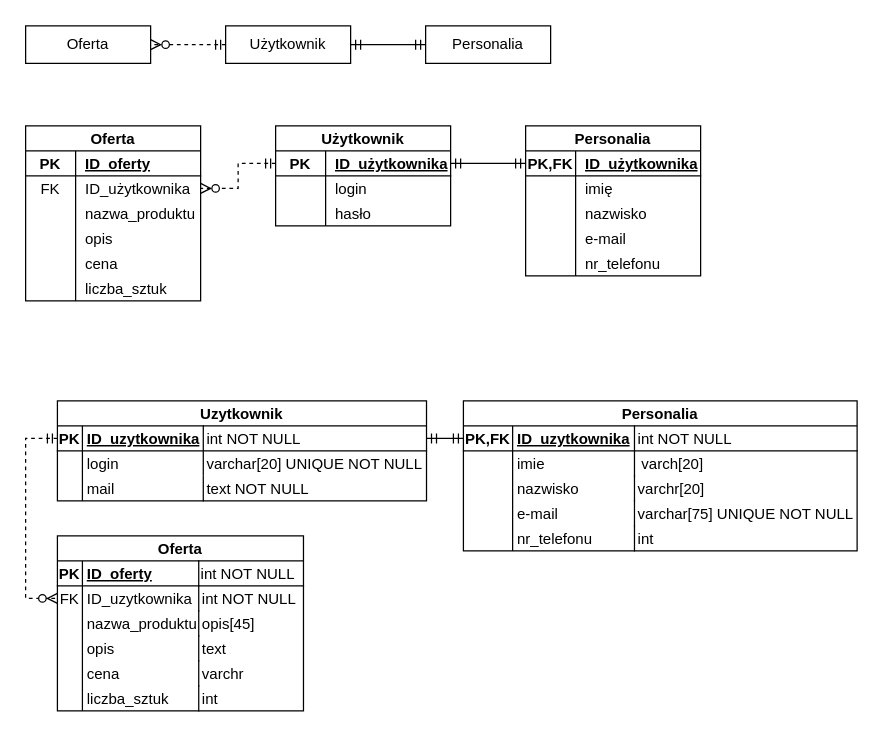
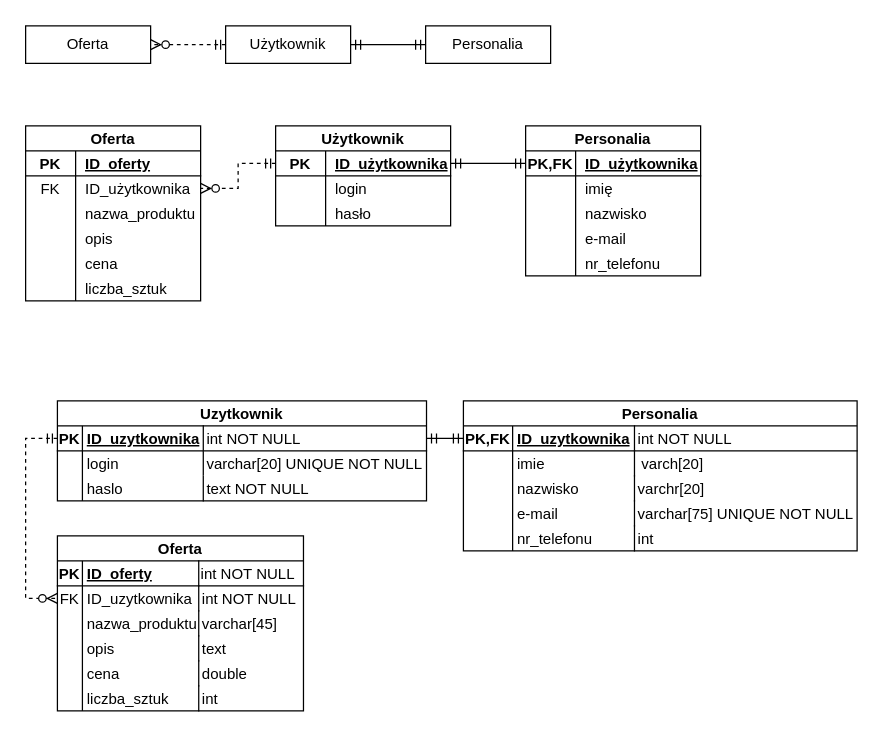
- <mxCell id="63" value="mail" style="shape=partialRectangle;connectable=0;fillColor=none;top=0;left=0;bottom=0;right=0;align=left;spacingLeft=2;overflow=hidden;" vertex="1" parent="61"><mxGeometry x="20" width="275.277" height="20" as="geometry"><mxRectangle width="275.277" height="20" as="alternateBounds" /></mxGeometry></mxCell>
+ <mxCell id="63" value="haslo" style="shape=partialRectangle;connectable=0;fillColor=none;top=0;left=0;bottom=0;right=0;align=left;spacingLeft=2;overflow=hidden;" vertex="1" parent="61"><mxGeometry x="20" width="275.277" height="20" as="geometry"><mxRectangle width="275.277" height="20" as="alternateBounds" /></mxGeometry></mxCell>
- <mxCell id="120" value="opis[45]" style="shape=partialRectangle;fillColor=none;align=left;verticalAlign=middle;strokeColor=none;spacingLeft=31;rotatable=0;points=[[0,0.5],[1,0.5]];portConstraint=eastwest;dropTarget=0;" vertex="1" parent="1"><mxGeometry x="128.49" y="488" width="90" height="20" as="geometry" /></mxCell>
+ <mxCell id="120" value="varchar[45]" style="shape=partialRectangle;fillColor=none;align=left;verticalAlign=middle;strokeColor=none;spacingLeft=31;rotatable=0;points=[[0,0.5],[1,0.5]];portConstraint=eastwest;dropTarget=0;" vertex="1" parent="1"><mxGeometry x="128.49" y="488" width="90" height="20" as="geometry" /></mxCell>
- <mxCell id="124" value="varchr" style="shape=partialRectangle;fillColor=none;align=left;verticalAlign=middle;strokeColor=none;spacingLeft=31;rotatable=0;points=[[0,0.5],[1,0.5]];portConstraint=eastwest;dropTarget=0;" vertex="1" parent="1"><mxGeometry x="128.49" y="528" width="90" height="20" as="geometry" /></mxCell>
+ <mxCell id="124" value="double" style="shape=partialRectangle;fillColor=none;align=left;verticalAlign=middle;strokeColor=none;spacingLeft=31;rotatable=0;points=[[0,0.5],[1,0.5]];portConstraint=eastwest;dropTarget=0;" vertex="1" parent="1"><mxGeometry x="128.49" y="528" width="90" height="20" as="geometry" /></mxCell>
